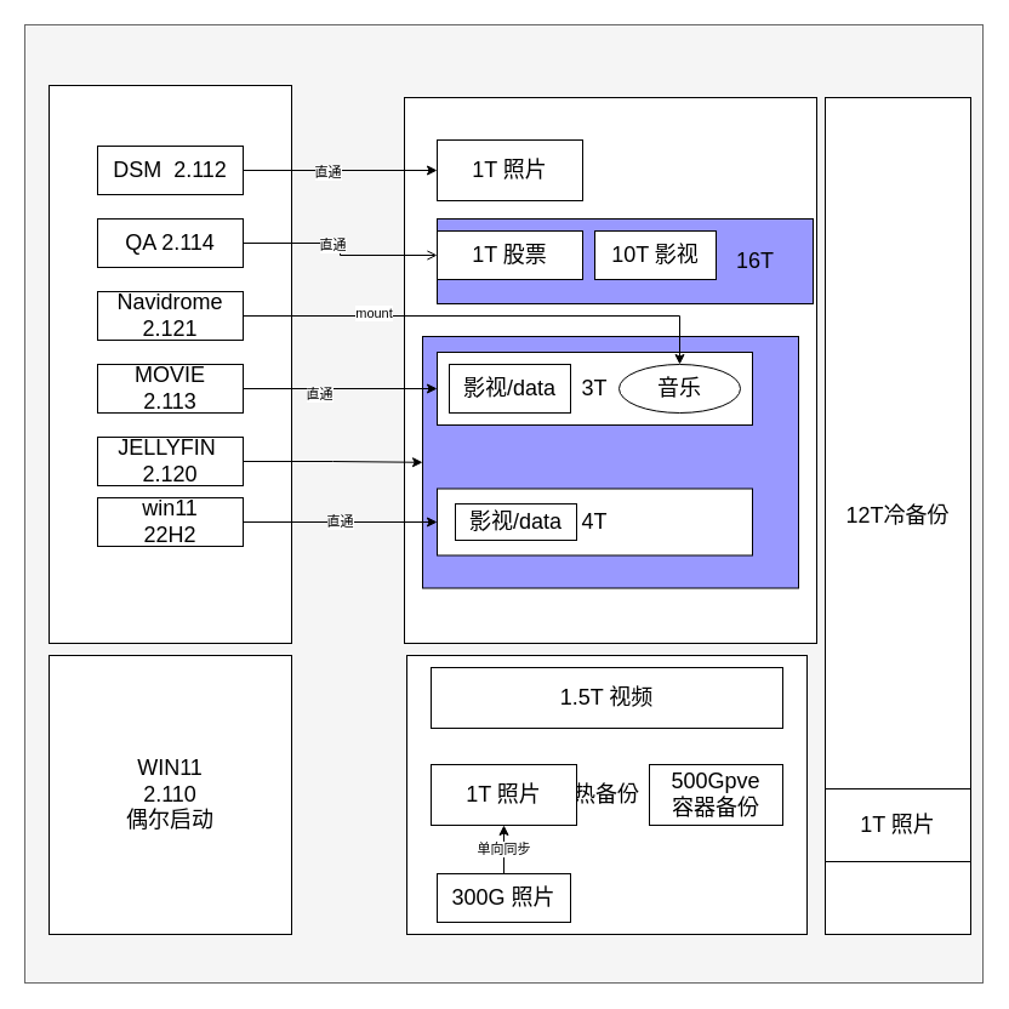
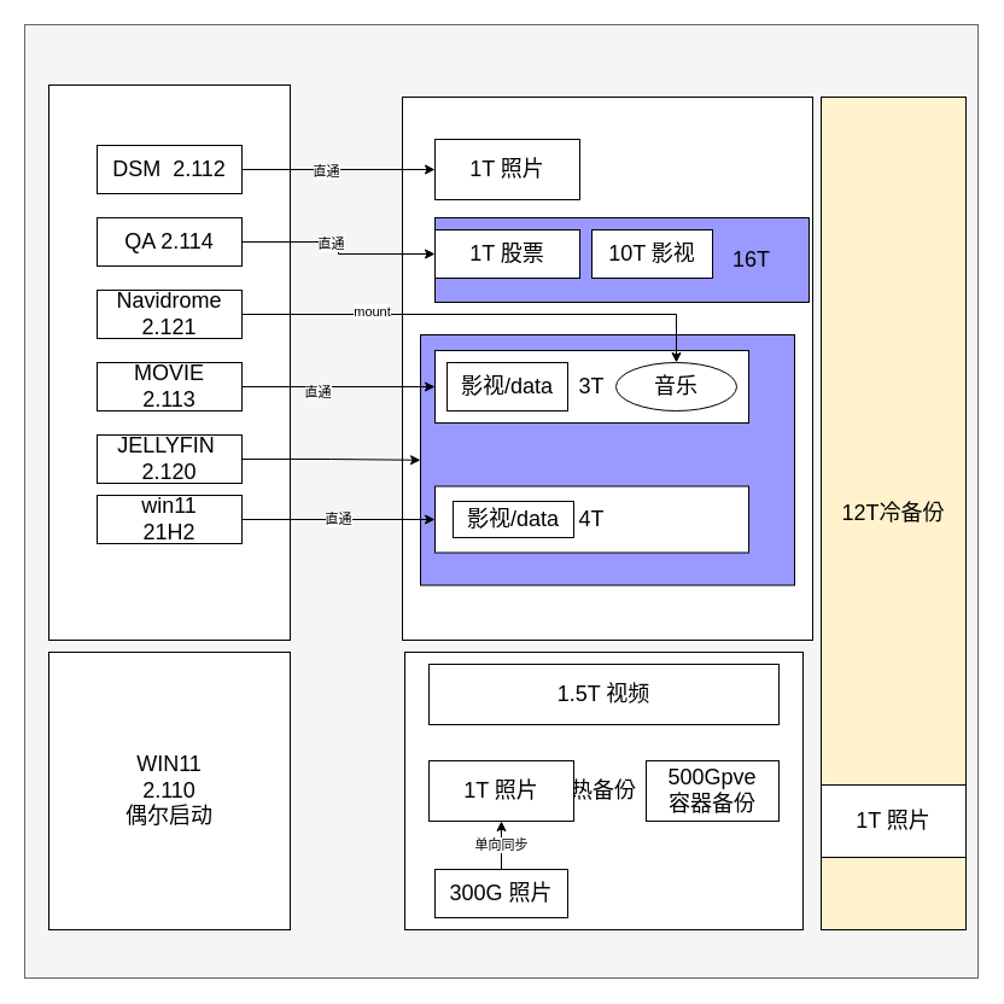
- <mxCell id="37" style="edgeStyle=orthogonalEdgeStyle;rounded=0;orthogonalLoop=1;jettySize=auto;html=1;exitX=1;exitY=0.5;exitDx=0;exitDy=0;fontSize=18;entryX=0;entryY=0.5;entryDx=0;entryDy=0;endArrow=open;" parent="1" source="15" target="19" edge="1"><mxGeometry relative="1" as="geometry"><mxPoint x="210" y="155" as="sourcePoint" /><mxPoint x="360" y="220" as="targetPoint" /></mxGeometry></mxCell>
+ <mxCell id="37" style="edgeStyle=orthogonalEdgeStyle;rounded=0;orthogonalLoop=1;jettySize=auto;html=1;exitX=1;exitY=0.5;exitDx=0;exitDy=0;fontSize=18;entryX=0;entryY=0.5;entryDx=0;entryDy=0;" parent="1" source="15" target="19" edge="1"><mxGeometry relative="1" as="geometry"><mxPoint x="210" y="155" as="sourcePoint" /><mxPoint x="360" y="220" as="targetPoint" /></mxGeometry></mxCell>
- <mxCell id="28" value="12T冷备份" style="rounded=0;whiteSpace=wrap;html=1;fontSize=18;" parent="1" vertex="1"><mxGeometry x="680" y="80" width="120" height="690" as="geometry" /></mxCell>
+ <mxCell id="28" value="12T冷备份" style="rounded=0;whiteSpace=wrap;html=1;fontSize=18;fillColor=#fff2cc;" parent="1" vertex="1"><mxGeometry x="680" y="80" width="120" height="690" as="geometry" /></mxCell>
- <mxCell id="36" value="win11&lt;br&gt;22H2" style="rounded=0;whiteSpace=wrap;html=1;fontSize=18;" parent="1" vertex="1"><mxGeometry x="80" y="410" width="120" height="40" as="geometry" /></mxCell>
+ <mxCell id="36" value="win11&lt;br&gt;21H2" style="rounded=0;whiteSpace=wrap;html=1;fontSize=18;" parent="1" vertex="1"><mxGeometry x="80" y="410" width="120" height="40" as="geometry" /></mxCell>
